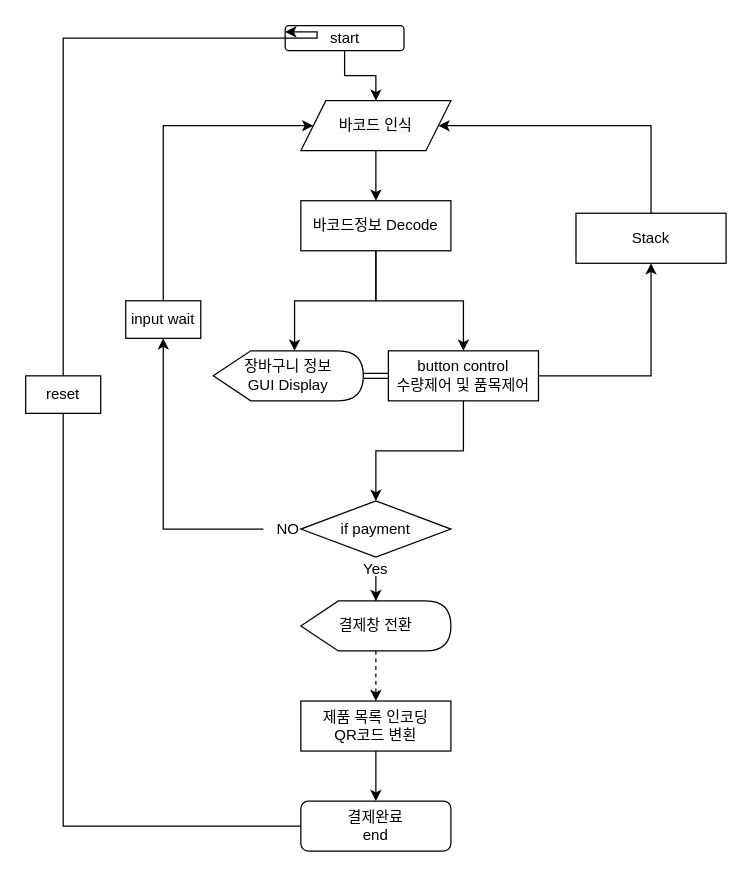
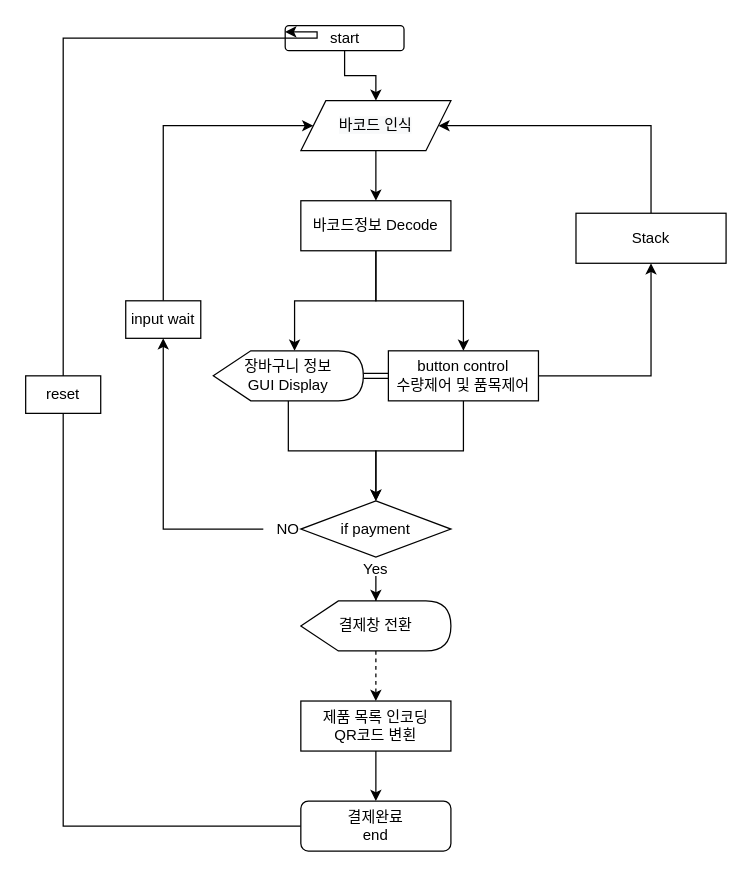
+ <mxCell id="7" style="edgeStyle=orthogonalEdgeStyle;rounded=0;orthogonalLoop=1;jettySize=auto;html=1;entryX=0.5;entryY=0;entryDx=0;entryDy=0;" edge="1" parent="1" source="9" target="12"><mxGeometry relative="1" as="geometry" /></mxCell>
